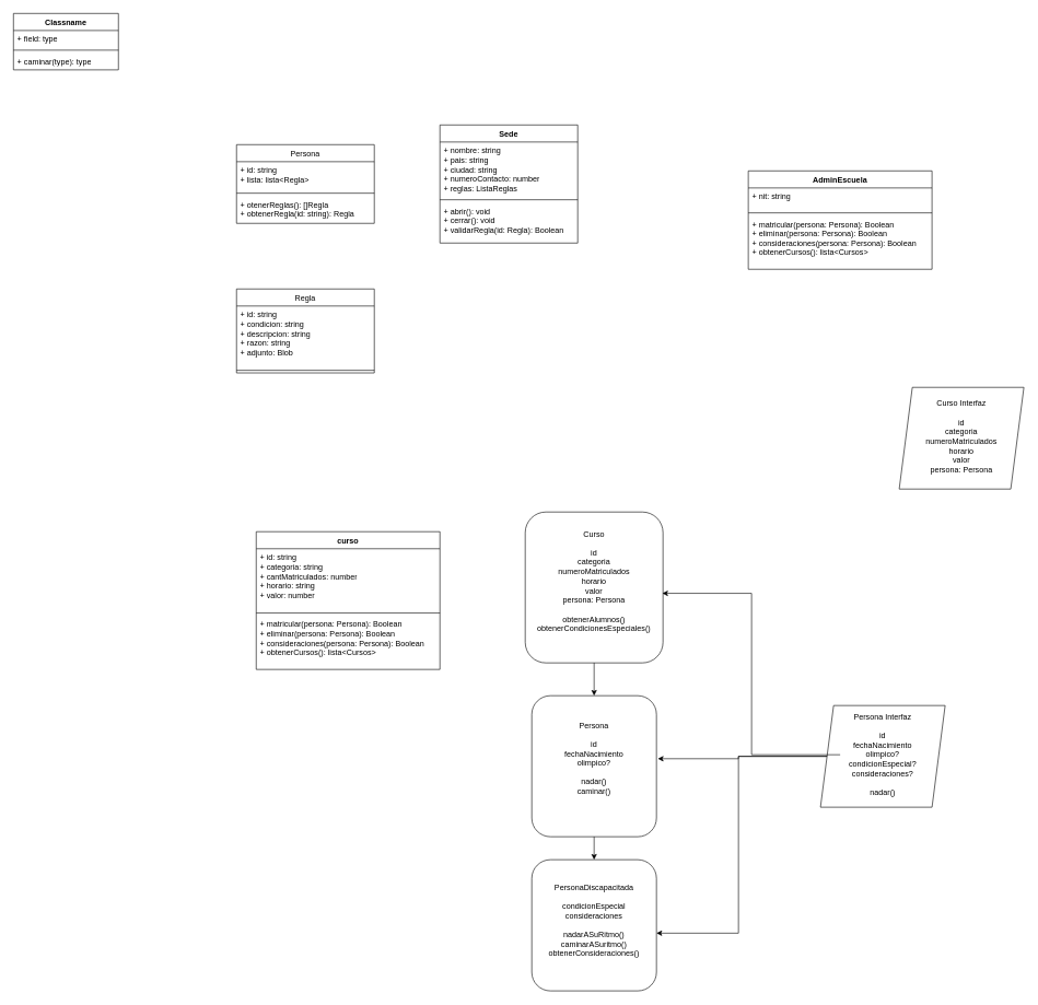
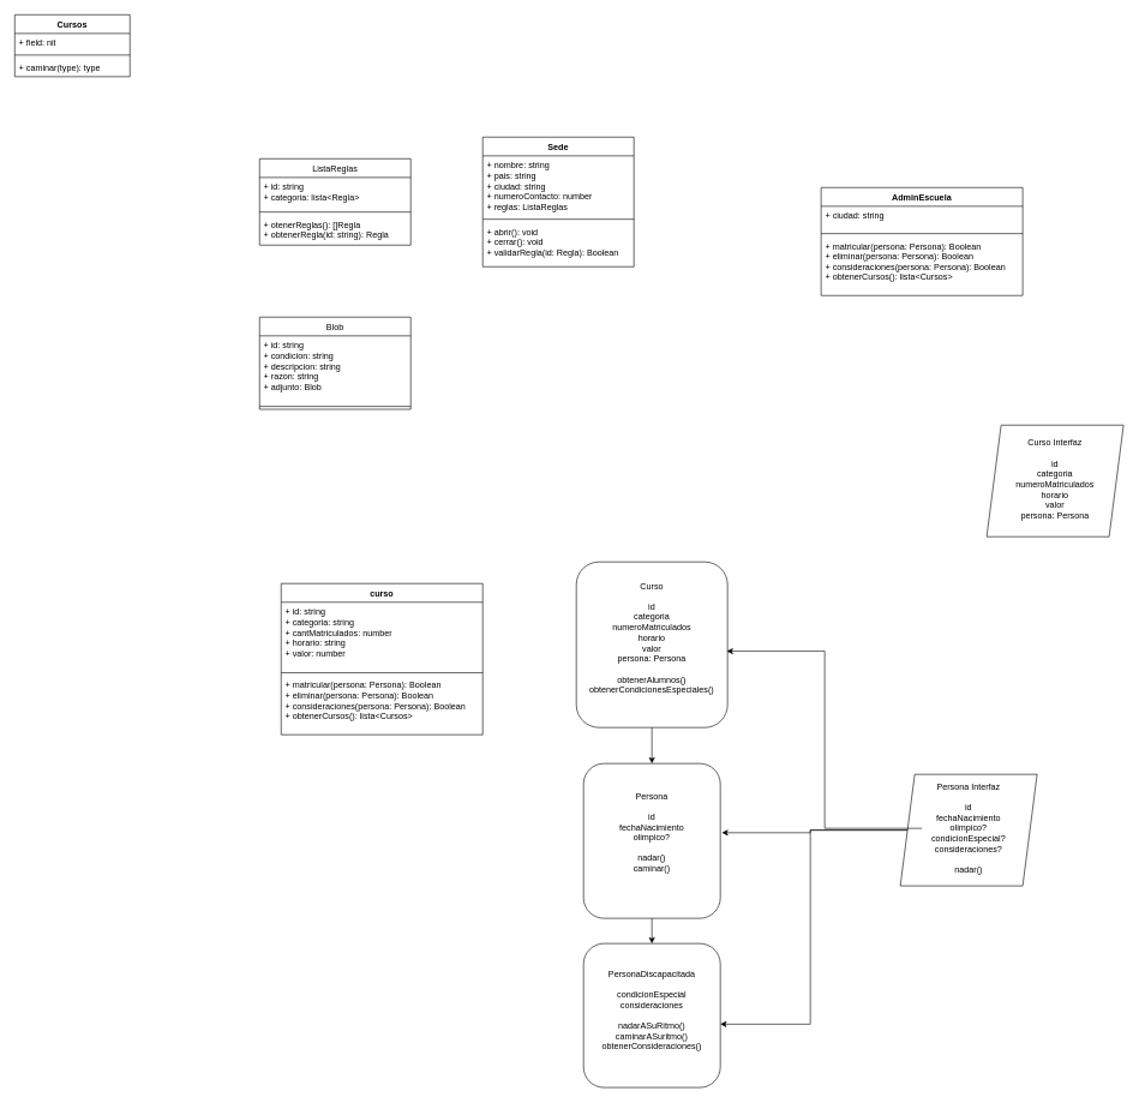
- <mxCell id="17" value="Classname" style="swimlane;fontStyle=1;align=center;verticalAlign=top;childLayout=stackLayout;horizontal=1;startSize=26;horizontalStack=0;resizeParent=1;resizeParentMax=0;resizeLast=0;collapsible=1;marginBottom=0;whiteSpace=wrap;html=1;" vertex="1" parent="1"><mxGeometry x="20" y="20" width="160" height="86" as="geometry" /></mxCell>
+ <mxCell id="17" value="Cursos" style="swimlane;fontStyle=1;align=center;verticalAlign=top;childLayout=stackLayout;horizontal=1;startSize=26;horizontalStack=0;resizeParent=1;resizeParentMax=0;resizeLast=0;collapsible=1;marginBottom=0;whiteSpace=wrap;html=1;" vertex="1" parent="1"><mxGeometry x="20" y="20" width="160" height="86" as="geometry" /></mxCell>
- <mxCell id="18" value="+ field: type" style="text;strokeColor=none;fillColor=none;align=left;verticalAlign=top;spacingLeft=4;spacingRight=4;overflow=hidden;rotatable=0;points=[[0,0.5],[1,0.5]];portConstraint=eastwest;whiteSpace=wrap;html=1;" vertex="1" parent="17"><mxGeometry y="26" width="160" height="26" as="geometry" /></mxCell>
+ <mxCell id="18" value="+ field: nit" style="text;strokeColor=none;fillColor=none;align=left;verticalAlign=top;spacingLeft=4;spacingRight=4;overflow=hidden;rotatable=0;points=[[0,0.5],[1,0.5]];portConstraint=eastwest;whiteSpace=wrap;html=1;" vertex="1" parent="17"><mxGeometry y="26" width="160" height="26" as="geometry" /></mxCell>
- <mxCell id="25" value="&lt;span style=&quot;font-weight: 400;&quot;&gt;Persona&lt;/span&gt;" style="swimlane;fontStyle=1;align=center;verticalAlign=top;childLayout=stackLayout;horizontal=1;startSize=26;horizontalStack=0;resizeParent=1;resizeParentMax=0;resizeLast=0;collapsible=1;marginBottom=0;whiteSpace=wrap;html=1;" vertex="1" parent="1"><mxGeometry x="360" y="220" width="210" height="120" as="geometry" /></mxCell>
+ <mxCell id="25" value="&lt;span style=&quot;font-weight: 400;&quot;&gt;ListaReglas&lt;/span&gt;" style="swimlane;fontStyle=1;align=center;verticalAlign=top;childLayout=stackLayout;horizontal=1;startSize=26;horizontalStack=0;resizeParent=1;resizeParentMax=0;resizeLast=0;collapsible=1;marginBottom=0;whiteSpace=wrap;html=1;" vertex="1" parent="1"><mxGeometry x="360" y="220" width="210" height="120" as="geometry" /></mxCell>
- <mxCell id="26" value="+ id: string&lt;div&gt;+ lista: lista&amp;lt;Regla&amp;gt;&lt;/div&gt;" style="text;strokeColor=none;fillColor=none;align=left;verticalAlign=top;spacingLeft=4;spacingRight=4;overflow=hidden;rotatable=0;points=[[0,0.5],[1,0.5]];portConstraint=eastwest;whiteSpace=wrap;html=1;" vertex="1" parent="25"><mxGeometry y="26" width="210" height="44" as="geometry" /></mxCell>
+ <mxCell id="26" value="+ id: string&lt;div&gt;+ categoria: lista&amp;lt;Regla&amp;gt;&lt;/div&gt;" style="text;strokeColor=none;fillColor=none;align=left;verticalAlign=top;spacingLeft=4;spacingRight=4;overflow=hidden;rotatable=0;points=[[0,0.5],[1,0.5]];portConstraint=eastwest;whiteSpace=wrap;html=1;" vertex="1" parent="25"><mxGeometry y="26" width="210" height="44" as="geometry" /></mxCell>
- <mxCell id="33" value="+ nit: string" style="text;strokeColor=none;fillColor=none;align=left;verticalAlign=top;spacingLeft=4;spacingRight=4;overflow=hidden;rotatable=0;points=[[0,0.5],[1,0.5]];portConstraint=eastwest;whiteSpace=wrap;html=1;" vertex="1" parent="32"><mxGeometry y="26" width="280" height="34" as="geometry" /></mxCell>
+ <mxCell id="33" value="+ ciudad: string" style="text;strokeColor=none;fillColor=none;align=left;verticalAlign=top;spacingLeft=4;spacingRight=4;overflow=hidden;rotatable=0;points=[[0,0.5],[1,0.5]];portConstraint=eastwest;whiteSpace=wrap;html=1;" vertex="1" parent="32"><mxGeometry y="26" width="280" height="34" as="geometry" /></mxCell>
- <mxCell id="29" value="&lt;span style=&quot;font-weight: 400;&quot;&gt;Regla&lt;/span&gt;" style="swimlane;fontStyle=1;align=center;verticalAlign=top;childLayout=stackLayout;horizontal=1;startSize=26;horizontalStack=0;resizeParent=1;resizeParentMax=0;resizeLast=0;collapsible=1;marginBottom=0;whiteSpace=wrap;html=1;" vertex="1" parent="1"><mxGeometry x="360" y="440" width="210" height="128" as="geometry" /></mxCell>
+ <mxCell id="29" value="&lt;span style=&quot;font-weight: 400;&quot;&gt;Blob&lt;/span&gt;" style="swimlane;fontStyle=1;align=center;verticalAlign=top;childLayout=stackLayout;horizontal=1;startSize=26;horizontalStack=0;resizeParent=1;resizeParentMax=0;resizeLast=0;collapsible=1;marginBottom=0;whiteSpace=wrap;html=1;" vertex="1" parent="1"><mxGeometry x="360" y="440" width="210" height="128" as="geometry" /></mxCell>
